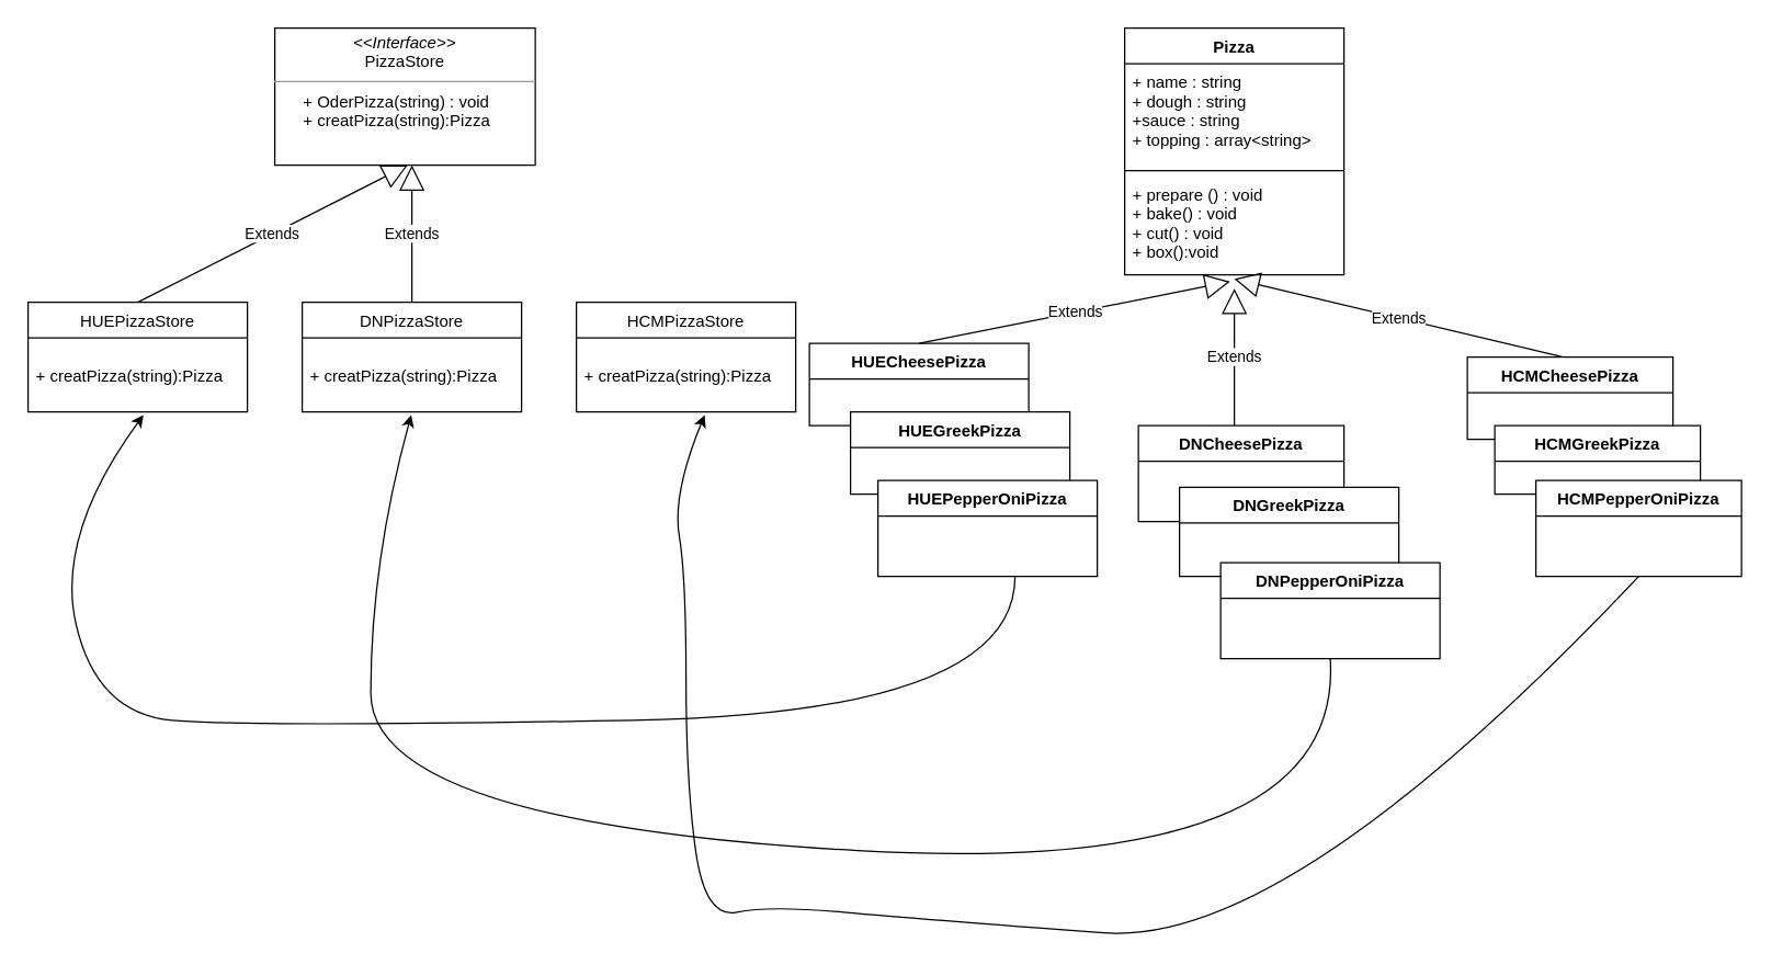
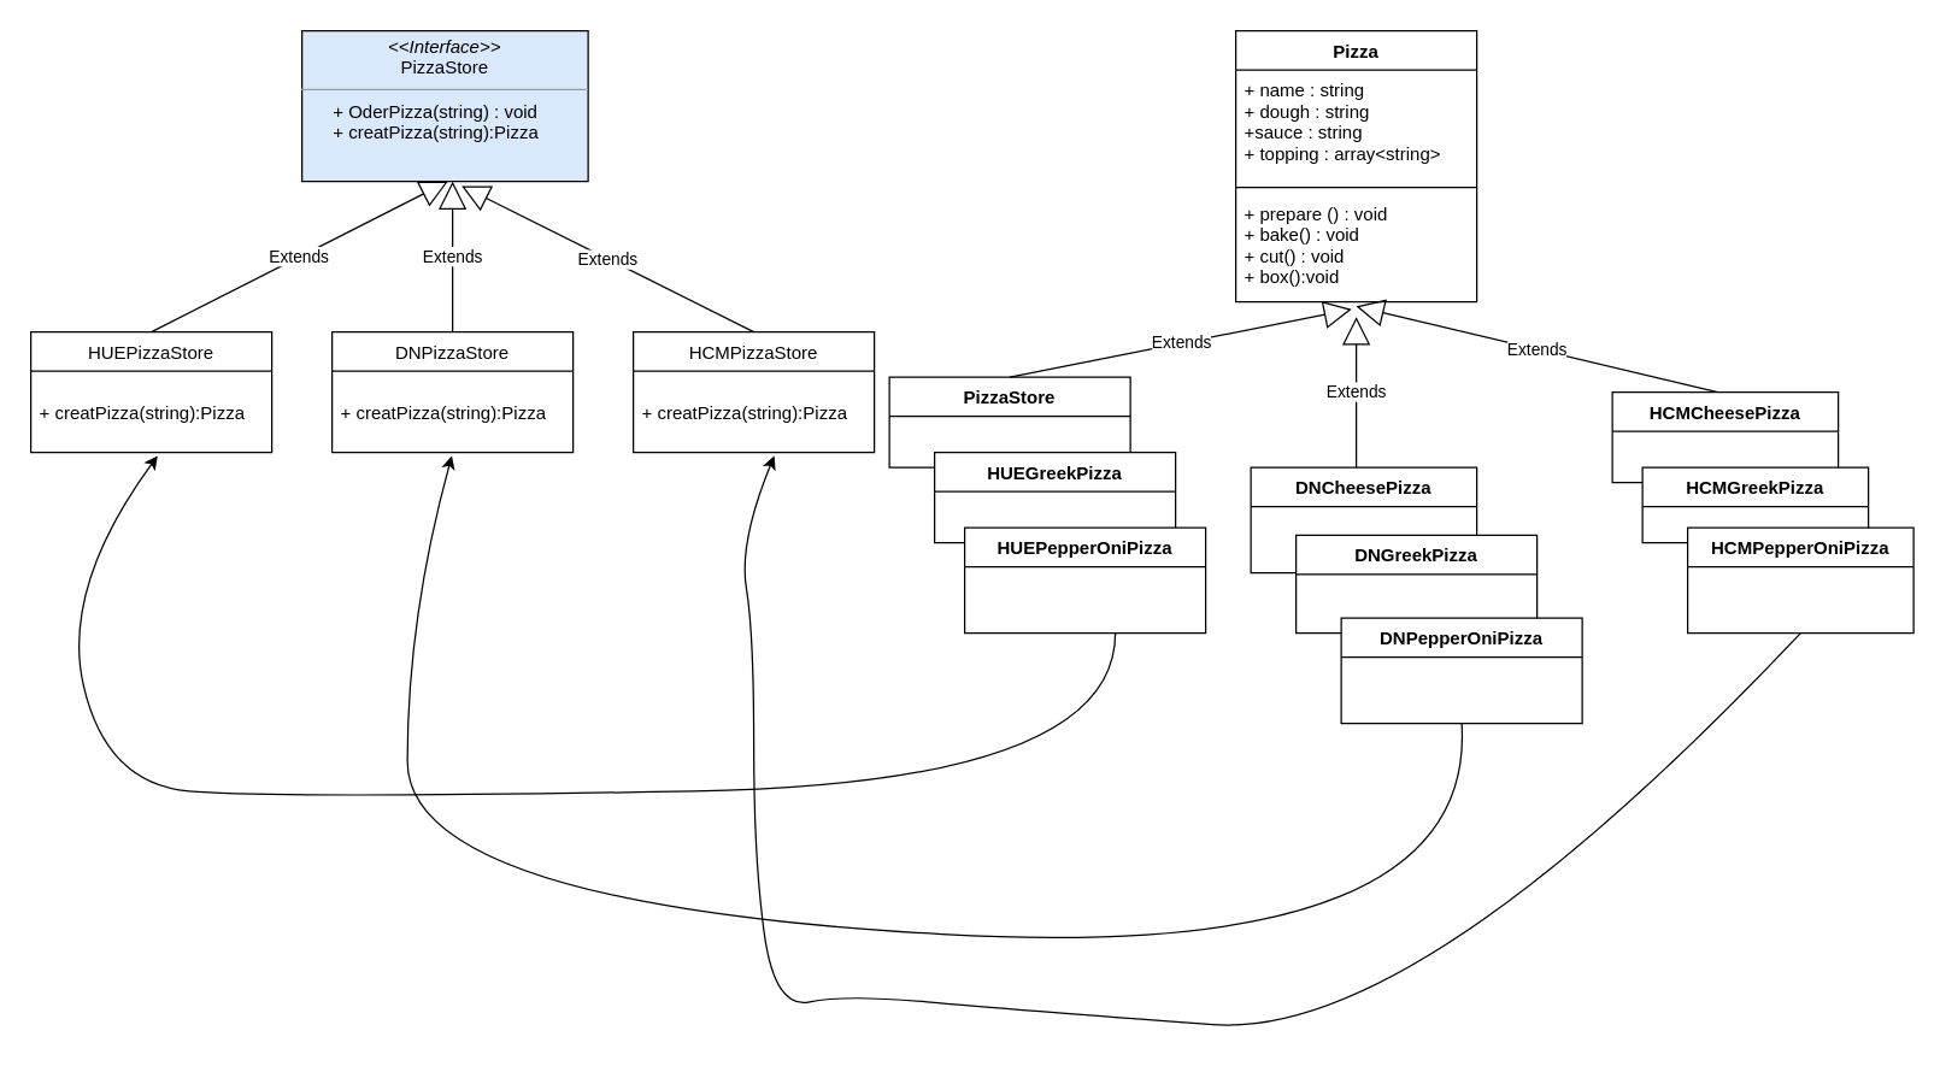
- <mxCell id="9" value="&lt;p style=&quot;margin: 0px ; margin-top: 4px ; text-align: center&quot;&gt;&lt;i&gt;&amp;lt;&amp;lt;Interface&amp;gt;&amp;gt;&lt;/i&gt;&lt;br&gt;PizzaStore&lt;/p&gt;&lt;hr size=&quot;1&quot;&gt;&lt;p style=&quot;margin: 0px ; margin-left: 4px&quot;&gt;&lt;br&gt;&lt;/p&gt;" style="verticalAlign=top;align=left;overflow=fill;fontSize=12;fontFamily=Helvetica;html=1;" vertex="1" parent="1"><mxGeometry x="200" width="190" height="100" as="geometry" y="20" /></mxCell>
+ <mxCell id="9" value="&lt;p style=&quot;margin: 0px ; margin-top: 4px ; text-align: center&quot;&gt;&lt;i&gt;&amp;lt;&amp;lt;Interface&amp;gt;&amp;gt;&lt;/i&gt;&lt;br&gt;PizzaStore&lt;/p&gt;&lt;hr size=&quot;1&quot;&gt;&lt;p style=&quot;margin: 0px ; margin-left: 4px&quot;&gt;&lt;br&gt;&lt;/p&gt;" style="verticalAlign=top;align=left;overflow=fill;fontSize=12;fontFamily=Helvetica;html=1;fillColor=#dae8fc;" vertex="1" parent="1"><mxGeometry x="200" width="190" height="100" as="geometry" y="20" /></mxCell>
+ <mxCell id="22" value="Extends" style="endArrow=block;endSize=16;endFill=0;html=1;exitX=0.5;exitY=0;exitDx=0;exitDy=0;entryX=0.558;entryY=1.03;entryDx=0;entryDy=0;entryPerimeter=0;" edge="1" parent="1" source="18" target="9"><mxGeometry width="160" relative="1" as="geometry"><mxPoint x="730" y="330" as="sourcePoint" /><mxPoint x="490" y="140" as="targetPoint" /></mxGeometry></mxCell>
- <mxCell id="6" value="HUECheesePizza" style="swimlane;fontStyle=1;align=center;verticalAlign=top;childLayout=stackLayout;horizontal=1;startSize=26;horizontalStack=0;resizeParent=1;resizeParentMax=0;resizeLast=0;collapsible=1;marginBottom=0;" parent="1" vertex="1"><mxGeometry x="590" y="250" width="160" height="60" as="geometry" /></mxCell>
+ <mxCell id="6" value="PizzaStore" style="swimlane;fontStyle=1;align=center;verticalAlign=top;childLayout=stackLayout;horizontal=1;startSize=26;horizontalStack=0;resizeParent=1;resizeParentMax=0;resizeLast=0;collapsible=1;marginBottom=0;" parent="1" vertex="1"><mxGeometry x="590" y="250" width="160" height="60" as="geometry" /></mxCell>
